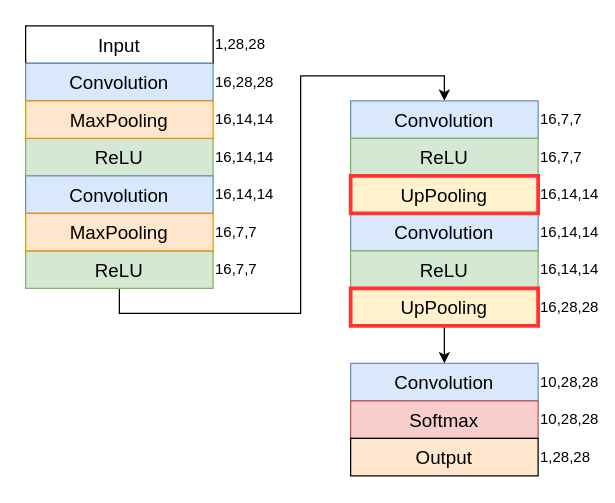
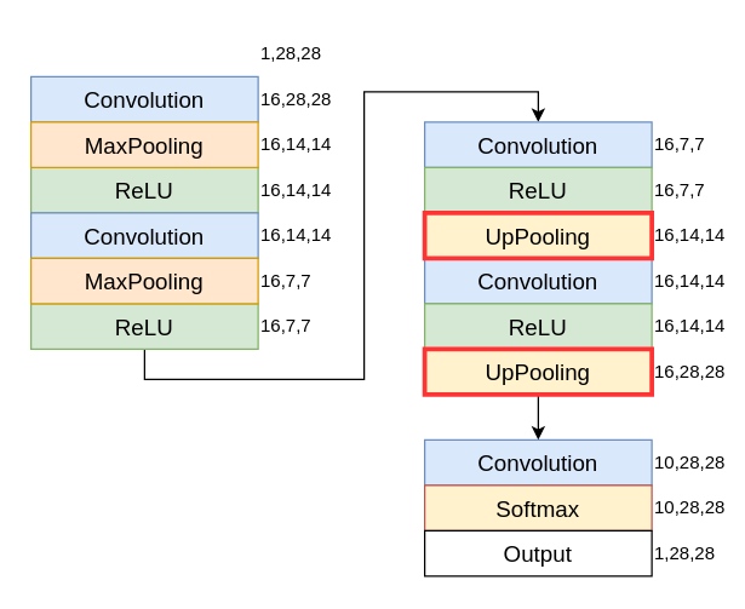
- <mxCell id="2" value="&lt;font style=&quot;font-size: 15px&quot;&gt;Input&lt;/font&gt;" style="rounded=0;whiteSpace=wrap;html=1;" parent="1" vertex="1"><mxGeometry x="20" y="20" width="150" height="30" as="geometry" /></mxCell>
- <mxCell id="11" value="&lt;font style=&quot;font-size: 15px&quot;&gt;Softmax&lt;/font&gt;" style="rounded=0;whiteSpace=wrap;html=1;fillColor=#f8cecc;strokeColor=#b85450;" parent="1" vertex="1"><mxGeometry x="280" y="320" width="150" height="30" as="geometry" /></mxCell>
+ <mxCell id="11" value="&lt;font style=&quot;font-size: 15px&quot;&gt;Softmax&lt;/font&gt;" style="rounded=0;whiteSpace=wrap;html=1;fillColor=#fff2cc;strokeColor=#b85450;" parent="1" vertex="1"><mxGeometry x="280" y="320" width="150" height="30" as="geometry" /></mxCell>
- <mxCell id="12" value="&lt;font style=&quot;font-size: 15px&quot;&gt;Output&lt;/font&gt;" style="rounded=0;whiteSpace=wrap;html=1;fillColor=#ffe6cc;" parent="1" vertex="1"><mxGeometry x="280" y="350" width="150" height="30" as="geometry" /></mxCell>
+ <mxCell id="12" value="&lt;font style=&quot;font-size: 15px&quot;&gt;Output&lt;/font&gt;" style="rounded=0;whiteSpace=wrap;html=1;" parent="1" vertex="1"><mxGeometry x="280" y="350" width="150" height="30" as="geometry" /></mxCell>
